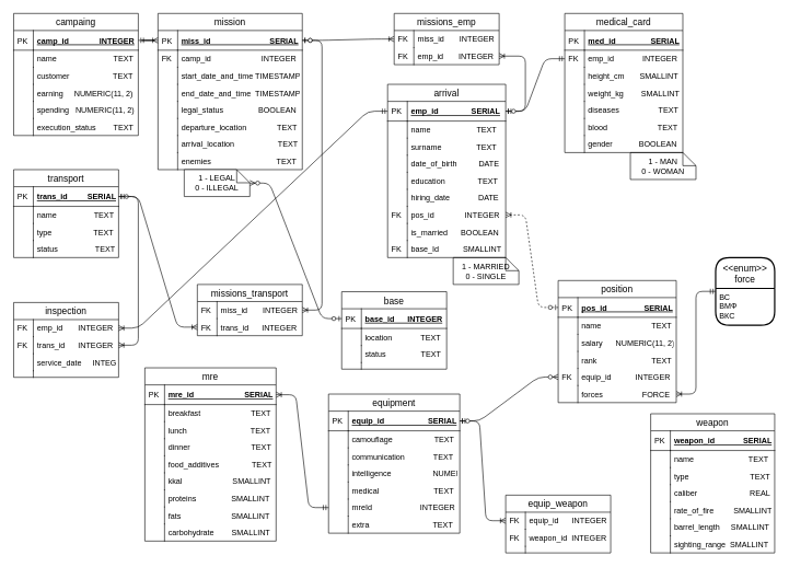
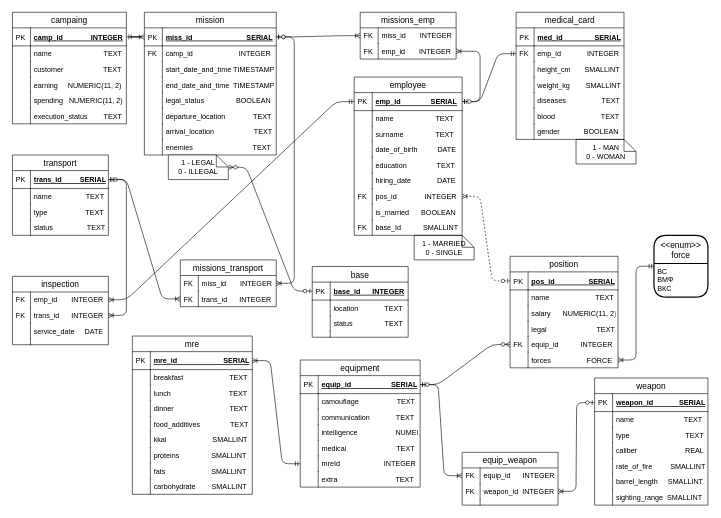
- <mxCell id="115" value="arrival" style="swimlane;fontStyle=0;childLayout=stackLayout;horizontal=1;startSize=26;horizontalStack=0;resizeParent=1;resizeParentMax=0;resizeLast=0;collapsible=1;marginBottom=0;align=center;fontSize=14;" parent="1" vertex="1"><mxGeometry x="590" y="128" width="180" height="264" as="geometry"><mxRectangle x="40" y="40" width="90" height="26" as="alternateBounds" /></mxGeometry></mxCell>
+ <mxCell id="115" value="employee" style="swimlane;fontStyle=0;childLayout=stackLayout;horizontal=1;startSize=26;horizontalStack=0;resizeParent=1;resizeParentMax=0;resizeLast=0;collapsible=1;marginBottom=0;align=center;fontSize=14;" parent="1" vertex="1"><mxGeometry x="590" y="128" width="180" height="264" as="geometry"><mxRectangle x="40" y="40" width="90" height="26" as="alternateBounds" /></mxGeometry></mxCell>
- <mxCell id="141" value="rank                         TEXT" style="shape=partialRectangle;top=0;left=0;right=0;bottom=0;align=left;verticalAlign=top;fillColor=none;spacingLeft=34;spacingRight=4;overflow=hidden;rotatable=0;points=[[0,0.5],[1,0.5]];portConstraint=eastwest;dropTarget=0;fontSize=12;" parent="134" vertex="1"><mxGeometry y="108" width="180" height="26" as="geometry" /></mxCell>
+ <mxCell id="141" value="legal                         TEXT" style="shape=partialRectangle;top=0;left=0;right=0;bottom=0;align=left;verticalAlign=top;fillColor=none;spacingLeft=34;spacingRight=4;overflow=hidden;rotatable=0;points=[[0,0.5],[1,0.5]];portConstraint=eastwest;dropTarget=0;fontSize=12;" parent="134" vertex="1"><mxGeometry y="108" width="180" height="26" as="geometry" /></mxCell>
- <mxCell id="51" value="service_date     INTEGER" style="shape=partialRectangle;top=0;left=0;right=0;bottom=0;align=left;verticalAlign=top;fillColor=none;spacingLeft=34;spacingRight=4;overflow=hidden;rotatable=0;points=[[0,0.5],[1,0.5]];portConstraint=eastwest;dropTarget=0;fontSize=12;" parent="46" vertex="1"><mxGeometry y="78" width="160" height="26" as="geometry" /></mxCell>
+ <mxCell id="51" value="service_date     DATE" style="shape=partialRectangle;top=0;left=0;right=0;bottom=0;align=left;verticalAlign=top;fillColor=none;spacingLeft=34;spacingRight=4;overflow=hidden;rotatable=0;points=[[0,0.5],[1,0.5]];portConstraint=eastwest;dropTarget=0;fontSize=12;" parent="46" vertex="1"><mxGeometry y="78" width="160" height="26" as="geometry" /></mxCell>
+ <mxCell id="15" value="" style="edgeStyle=entityRelationEdgeStyle;fontSize=12;html=1;endArrow=ERoneToMany;startArrow=ERzeroToOne;" parent="1" source="165" target="182" edge="1"><mxGeometry width="100" height="100" relative="1" as="geometry"><mxPoint x="520" y="642" as="sourcePoint" /><mxPoint x="600" y="640" as="targetPoint" /></mxGeometry></mxCell>
